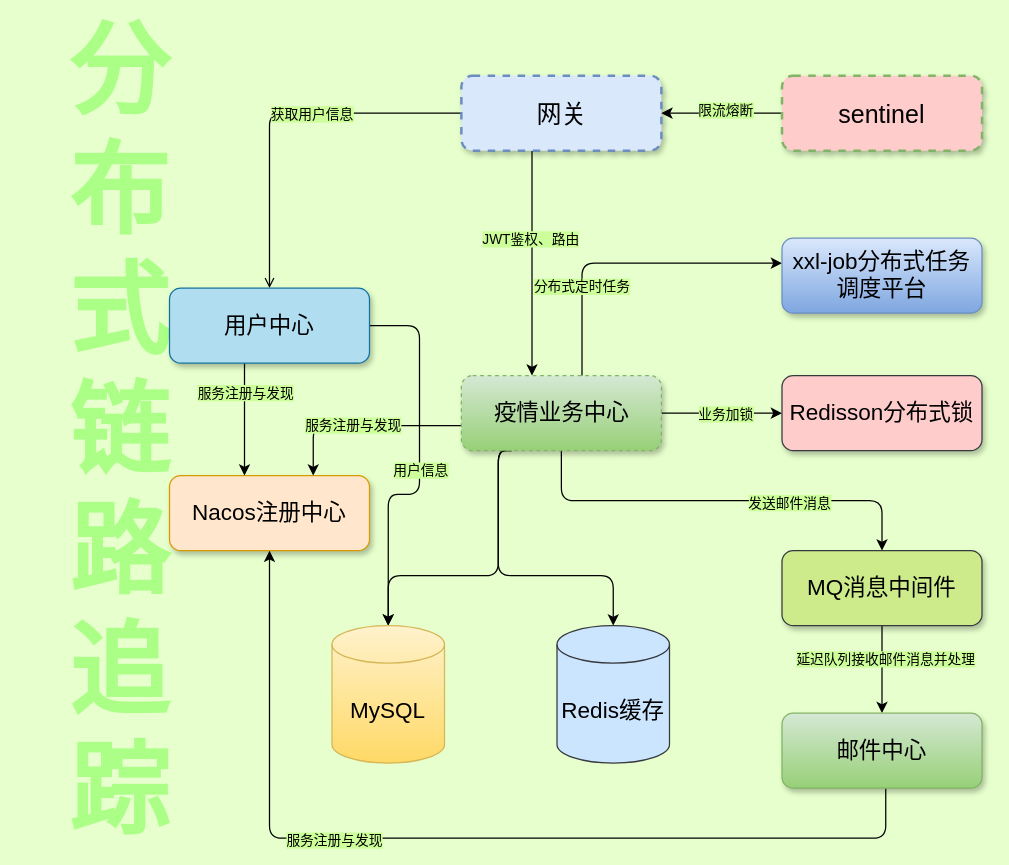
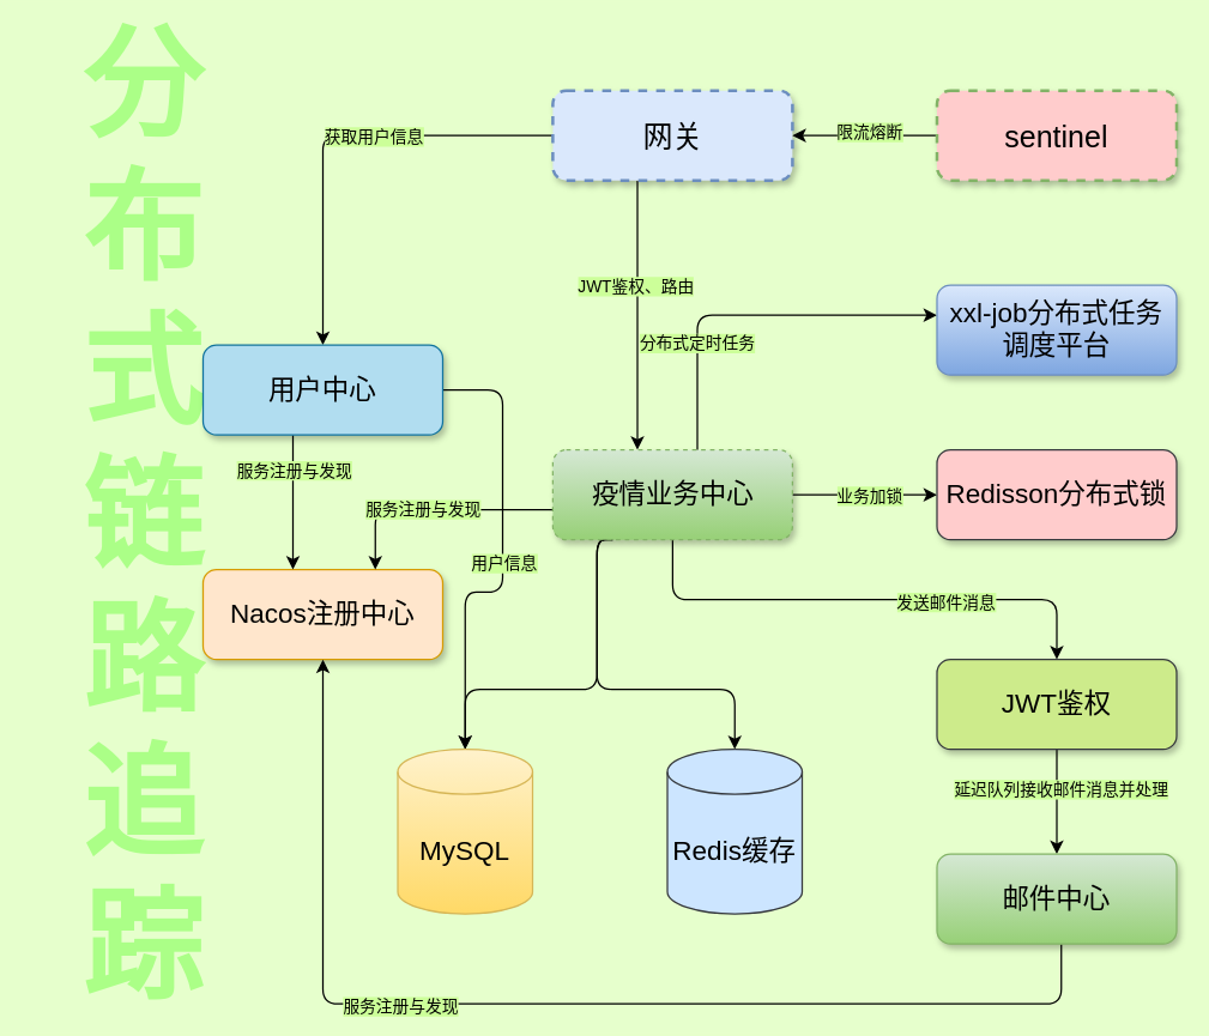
- <mxCell id="5" style="edgeStyle=orthogonalEdgeStyle;rounded=1;orthogonalLoop=1;jettySize=auto;html=1;endArrow=open;" parent="1" source="7" target="16" edge="1"><mxGeometry relative="1" as="geometry"><Array as="points"><mxPoint x="215" y="90" /></Array></mxGeometry></mxCell>
+ <mxCell id="5" style="edgeStyle=orthogonalEdgeStyle;rounded=1;orthogonalLoop=1;jettySize=auto;html=1;" parent="1" source="7" target="16" edge="1"><mxGeometry relative="1" as="geometry"><Array as="points"><mxPoint x="215" y="90" /></Array></mxGeometry></mxCell>
- <mxCell id="11" value="MQ消息中间件" style="whiteSpace=wrap;html=1;shadow=1;fontSize=18;fillColor=#cdeb8b;strokeColor=#36393d;rounded=1;" parent="1" vertex="1"><mxGeometry x="625" y="440" width="160" height="60" as="geometry" /></mxCell>
+ <mxCell id="11" value="JWT鉴权" style="whiteSpace=wrap;html=1;shadow=1;fontSize=18;fillColor=#cdeb8b;strokeColor=#36393d;rounded=1;" parent="1" vertex="1"><mxGeometry x="625" y="440" width="160" height="60" as="geometry" /></mxCell>
